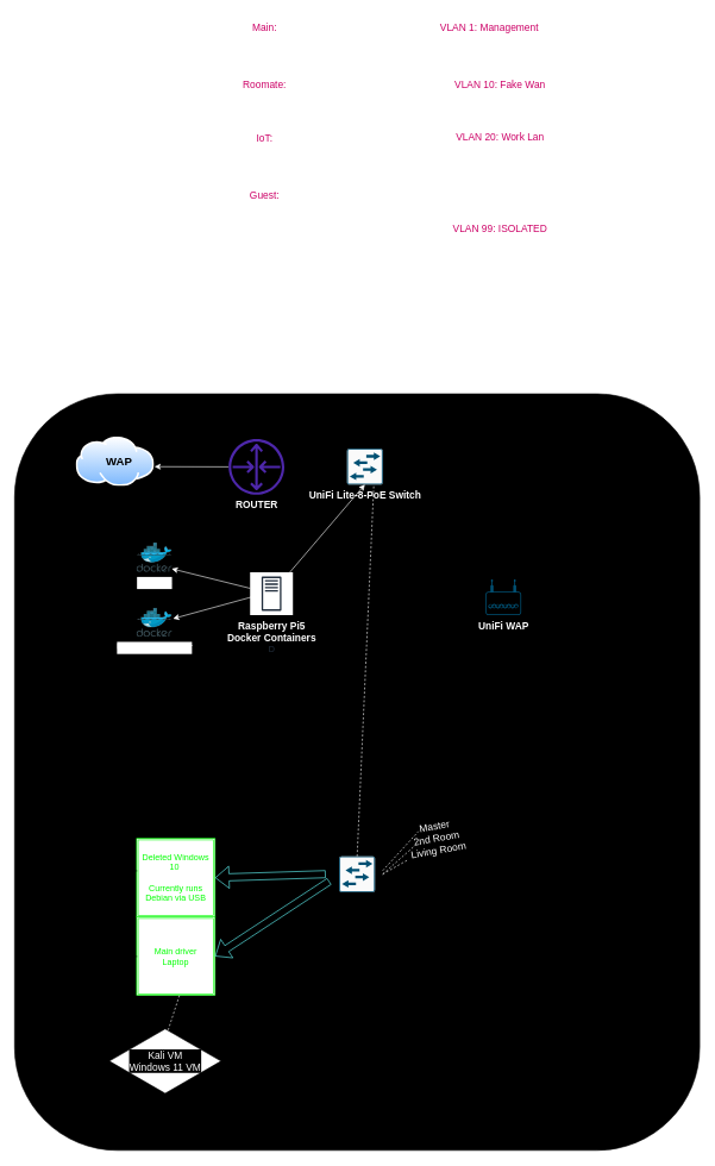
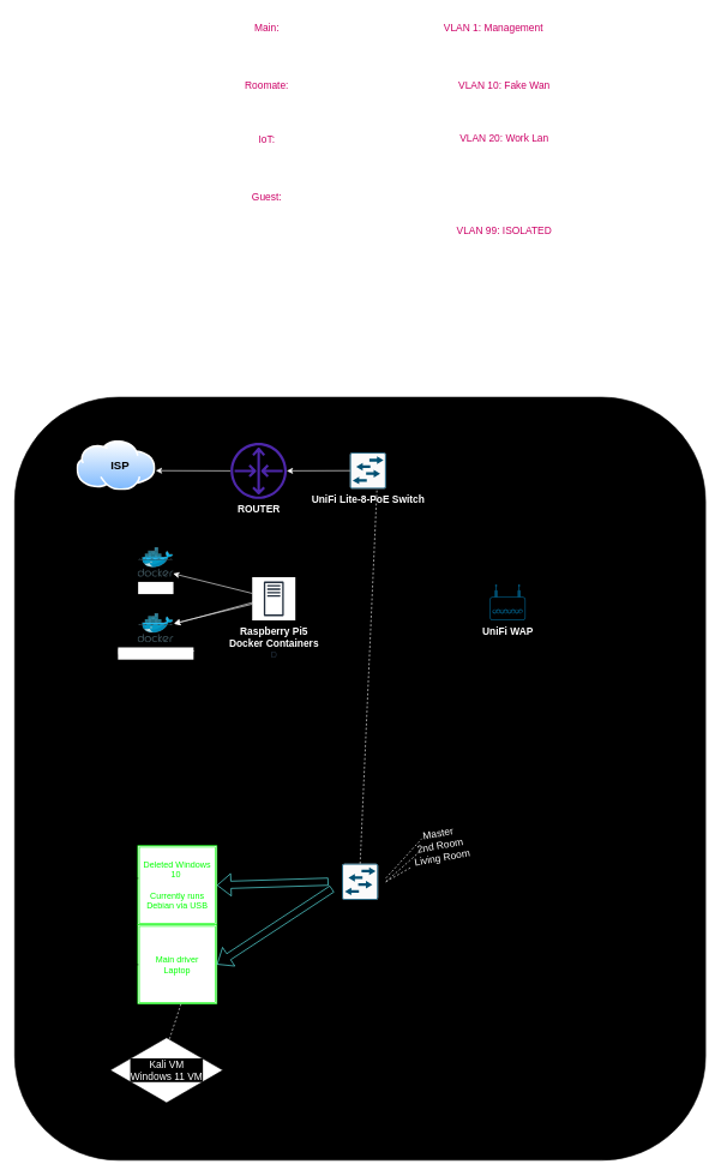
- <mxCell id="5" value="&lt;b style=&quot;font-size: 12px;&quot;&gt;&lt;font color=&quot;#000000&quot; style=&quot;font-size: 16px;&quot;&gt;WAP&lt;/font&gt;&lt;/b&gt;" style="text;html=1;align=center;verticalAlign=middle;resizable=0;points=[];autosize=1;strokeColor=none;fillColor=none;fontSize=16;" parent="1" vertex="1"><mxGeometry x="141.12" y="631" width="50" height="30" as="geometry" /></mxCell>
+ <mxCell id="5" value="&lt;b style=&quot;font-size: 12px;&quot;&gt;&lt;font color=&quot;#000000&quot; style=&quot;font-size: 16px;&quot;&gt;ISP&lt;/font&gt;&lt;/b&gt;" style="text;html=1;align=center;verticalAlign=middle;resizable=0;points=[];autosize=1;strokeColor=none;fillColor=none;fontSize=16;" parent="1" vertex="1"><mxGeometry x="141.12" y="631" width="50" height="30" as="geometry" /></mxCell>
+ <mxCell id="19" value="" style="endArrow=classic;html=1;fillColor=#0050ef;strokeColor=#FFFFFF;exitX=0;exitY=0.5;exitDx=0;exitDy=0;exitPerimeter=0;" parent="1" source="18" target="17" edge="1"><mxGeometry width="50" height="50" relative="1" as="geometry"><mxPoint x="502" y="655.754" as="sourcePoint" /><mxPoint x="398" y="655.499" as="targetPoint" /></mxGeometry></mxCell>
- <mxCell id="26" value="" style="endArrow=classic;html=1;fillColor=#0050ef;strokeColor=#FFFFFF;entryX=0.5;entryY=1;entryDx=0;entryDy=0;entryPerimeter=0;" parent="1" source="20" target="18" edge="1"><mxGeometry width="50" height="50" relative="1" as="geometry"><mxPoint x="504" y="760.254" as="sourcePoint" /><mxPoint x="400" y="759.999" as="targetPoint" /></mxGeometry></mxCell>
+ <mxCell id="26" value="" style="endArrow=classic;html=1;fillColor=#0050ef;strokeColor=#FFFFFF;" parent="1" source="20" target="23" edge="1"><mxGeometry width="50" height="50" relative="1" as="geometry"><mxPoint x="504" y="760.254" as="sourcePoint" /><mxPoint x="400" y="759.999" as="targetPoint" /></mxGeometry></mxCell>
